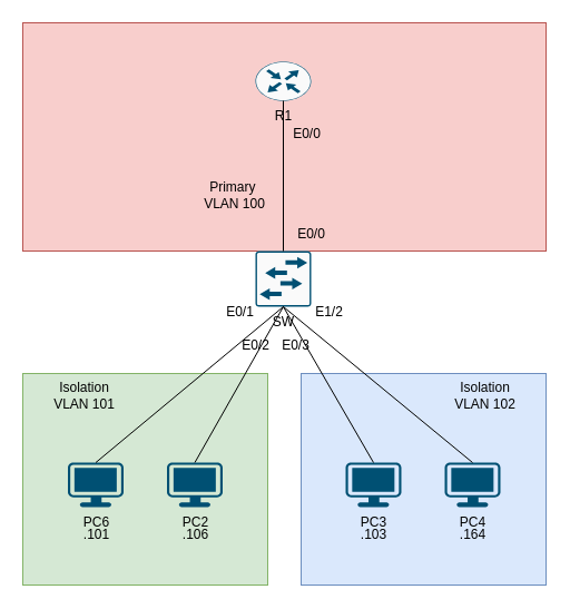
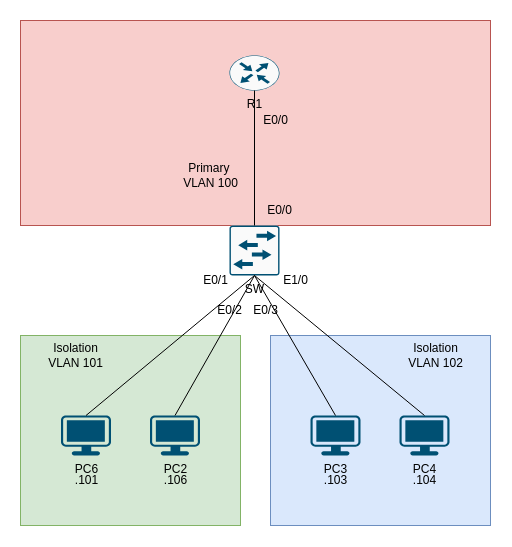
- <mxCell id="25" value="E1/2" style="text;html=1;align=center;verticalAlign=middle;resizable=0;points=[];autosize=1;strokeColor=none;fillColor=none;" parent="1" vertex="1"><mxGeometry x="270" y="265" width="50" height="30" as="geometry" /></mxCell>
+ <mxCell id="25" value="E1/0" style="text;html=1;align=center;verticalAlign=middle;resizable=0;points=[];autosize=1;strokeColor=none;fillColor=none;" parent="1" vertex="1"><mxGeometry x="270" y="265" width="50" height="30" as="geometry" /></mxCell>
- <mxCell id="21" value=".164" style="text;html=1;align=center;verticalAlign=middle;resizable=0;points=[];autosize=1;strokeColor=none;fillColor=none;" parent="1" vertex="1"><mxGeometry x="399" y="465" width="50" height="30" as="geometry" /></mxCell>
+ <mxCell id="21" value=".104" style="text;html=1;align=center;verticalAlign=middle;resizable=0;points=[];autosize=1;strokeColor=none;fillColor=none;" parent="1" vertex="1"><mxGeometry x="399" y="465" width="50" height="30" as="geometry" /></mxCell>
